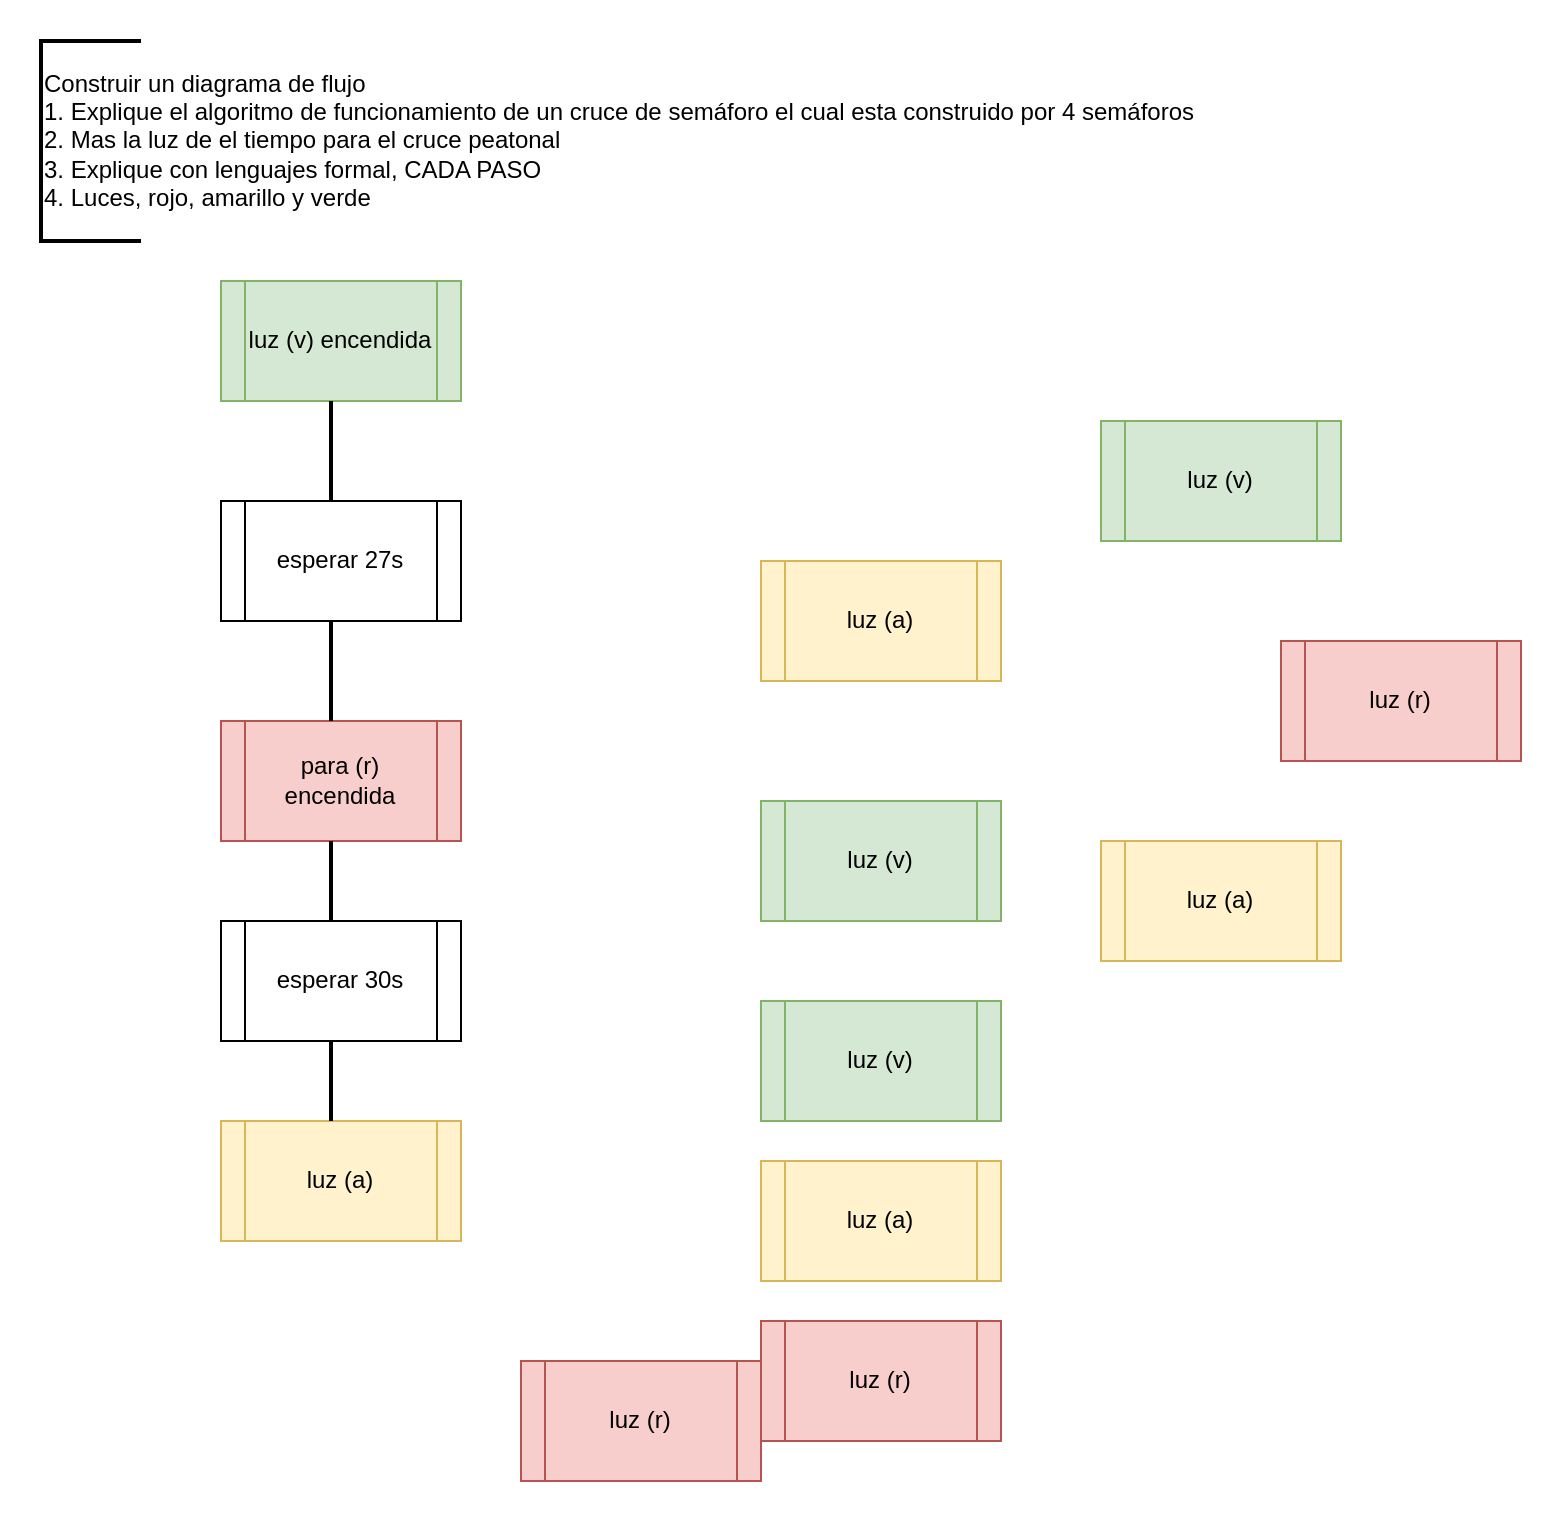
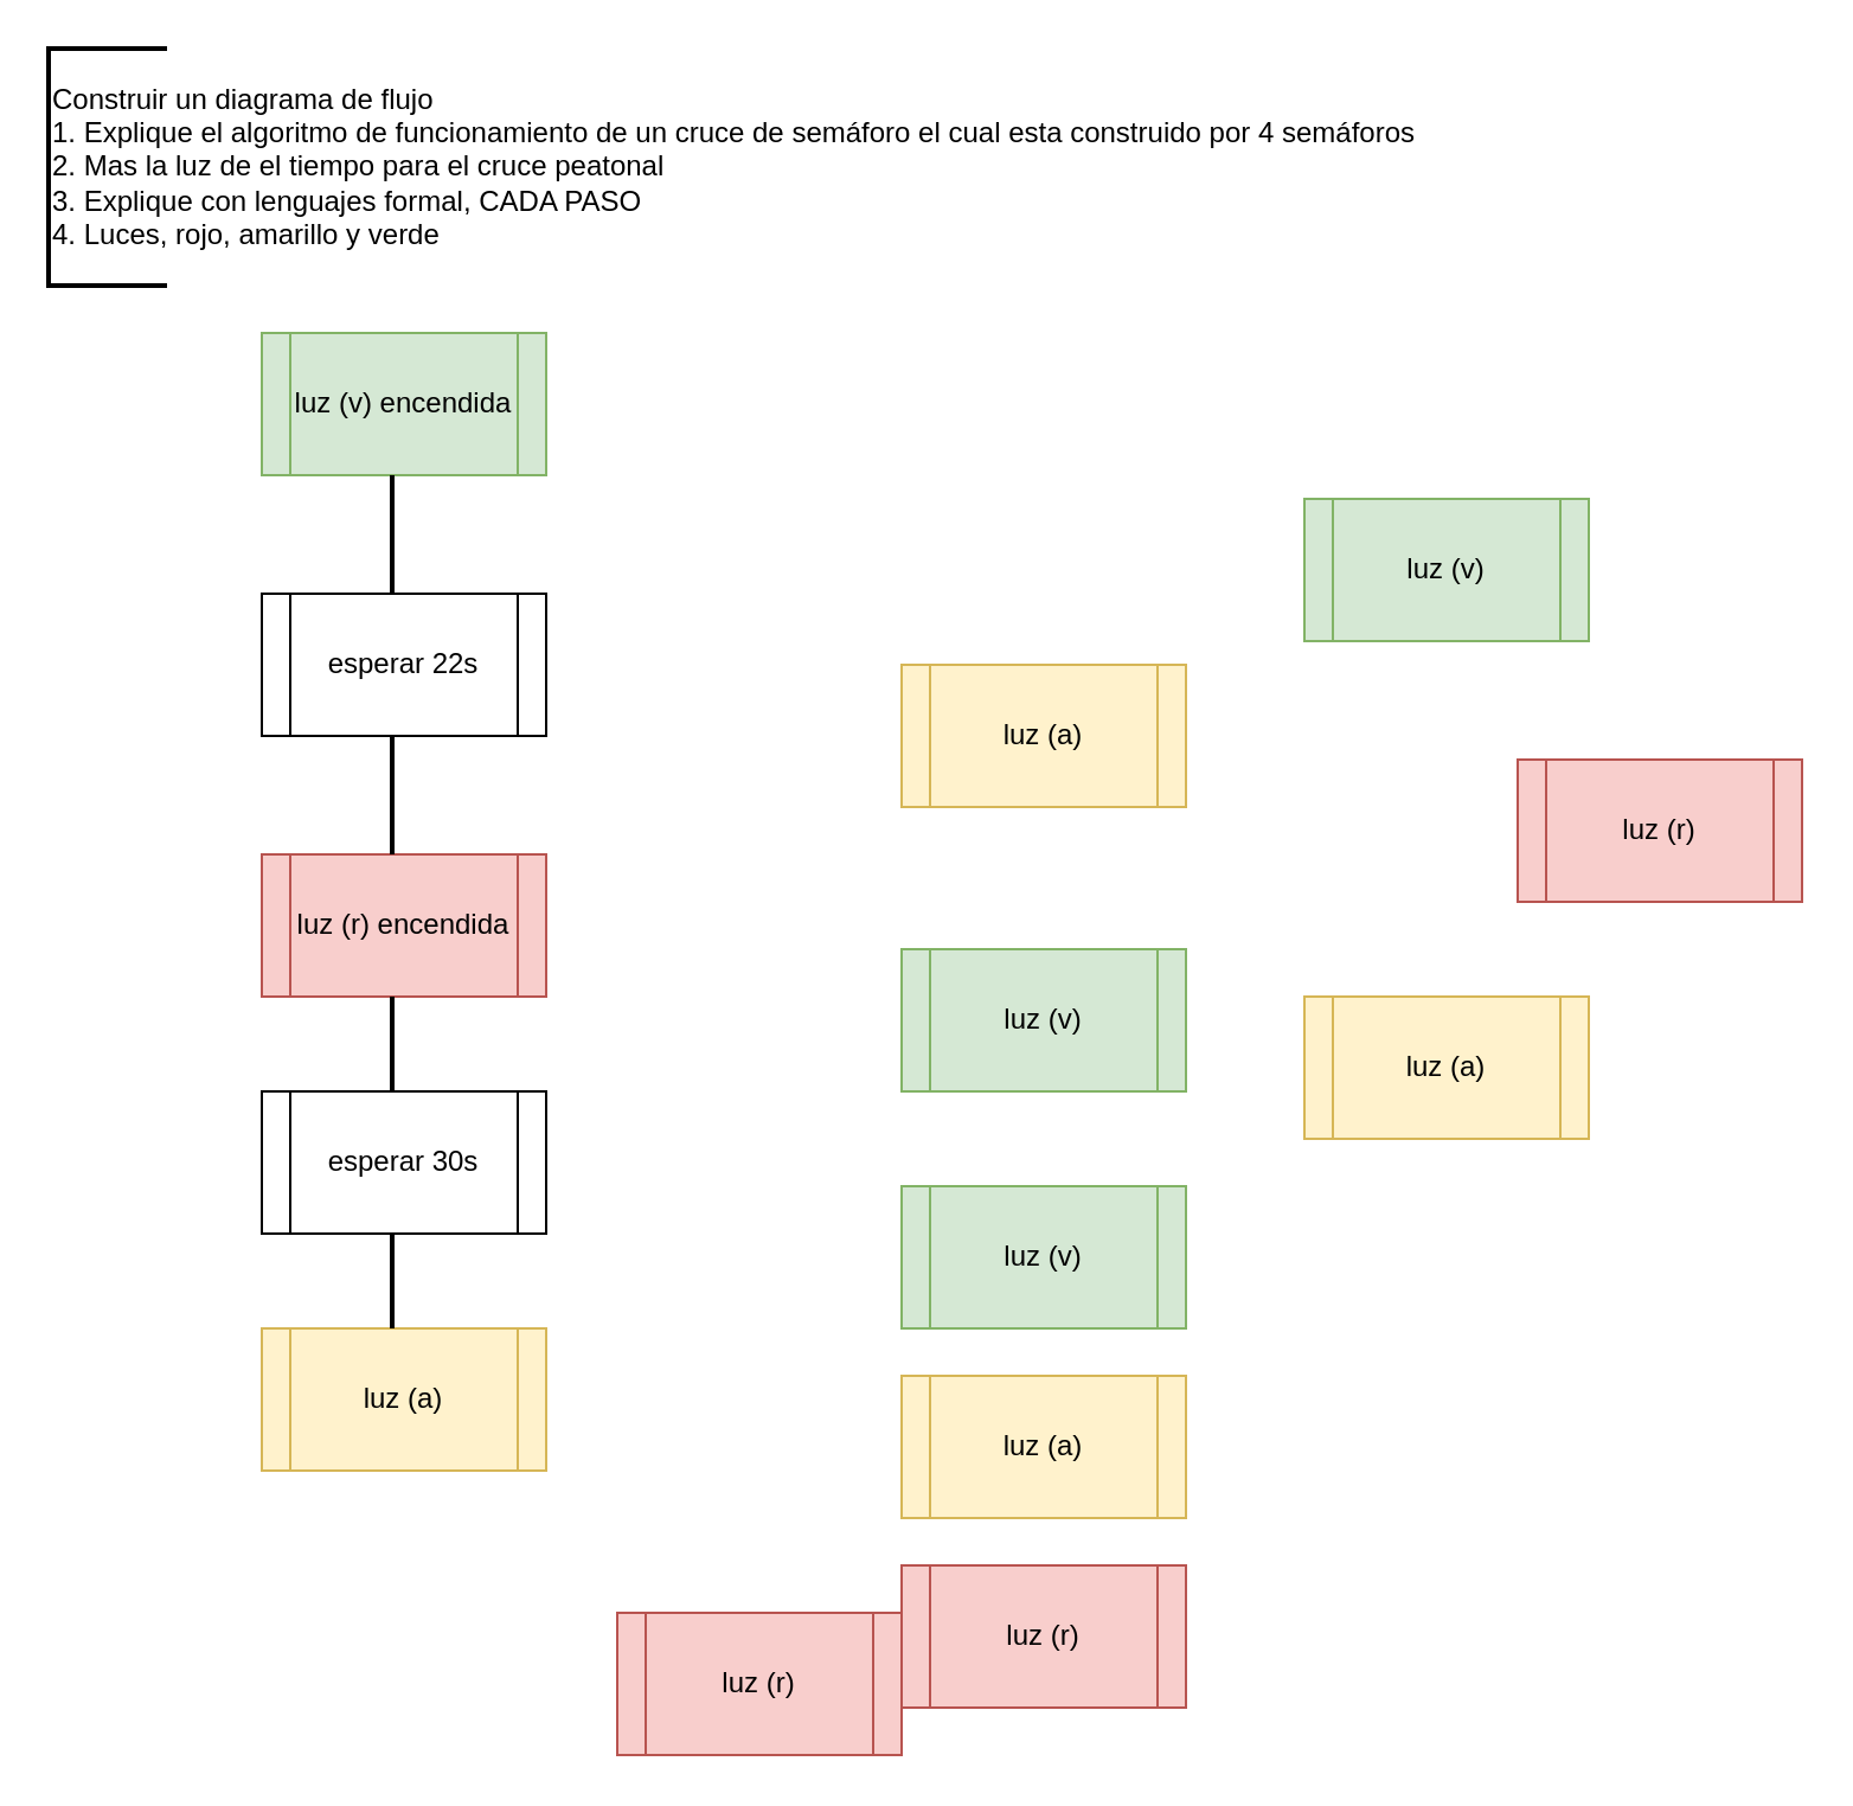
- <mxCell id="15" value="esperar 27s" style="shape=process;whiteSpace=wrap;html=1;backgroundOutline=1;" vertex="1" parent="1"><mxGeometry x="110" y="250" width="120" height="60" as="geometry" /></mxCell>
+ <mxCell id="15" value="esperar 22s" style="shape=process;whiteSpace=wrap;html=1;backgroundOutline=1;" vertex="1" parent="1"><mxGeometry x="110" y="250" width="120" height="60" as="geometry" /></mxCell>
- <mxCell id="8" value="para (r) encendida" style="shape=process;whiteSpace=wrap;html=1;backgroundOutline=1;fillColor=#f8cecc;strokeColor=#b85450;" vertex="1" parent="1"><mxGeometry x="110" y="360" width="120" height="60" as="geometry" /></mxCell>
+ <mxCell id="8" value="luz (r) encendida" style="shape=process;whiteSpace=wrap;html=1;backgroundOutline=1;fillColor=#f8cecc;strokeColor=#b85450;" vertex="1" parent="1"><mxGeometry x="110" y="360" width="120" height="60" as="geometry" /></mxCell>
